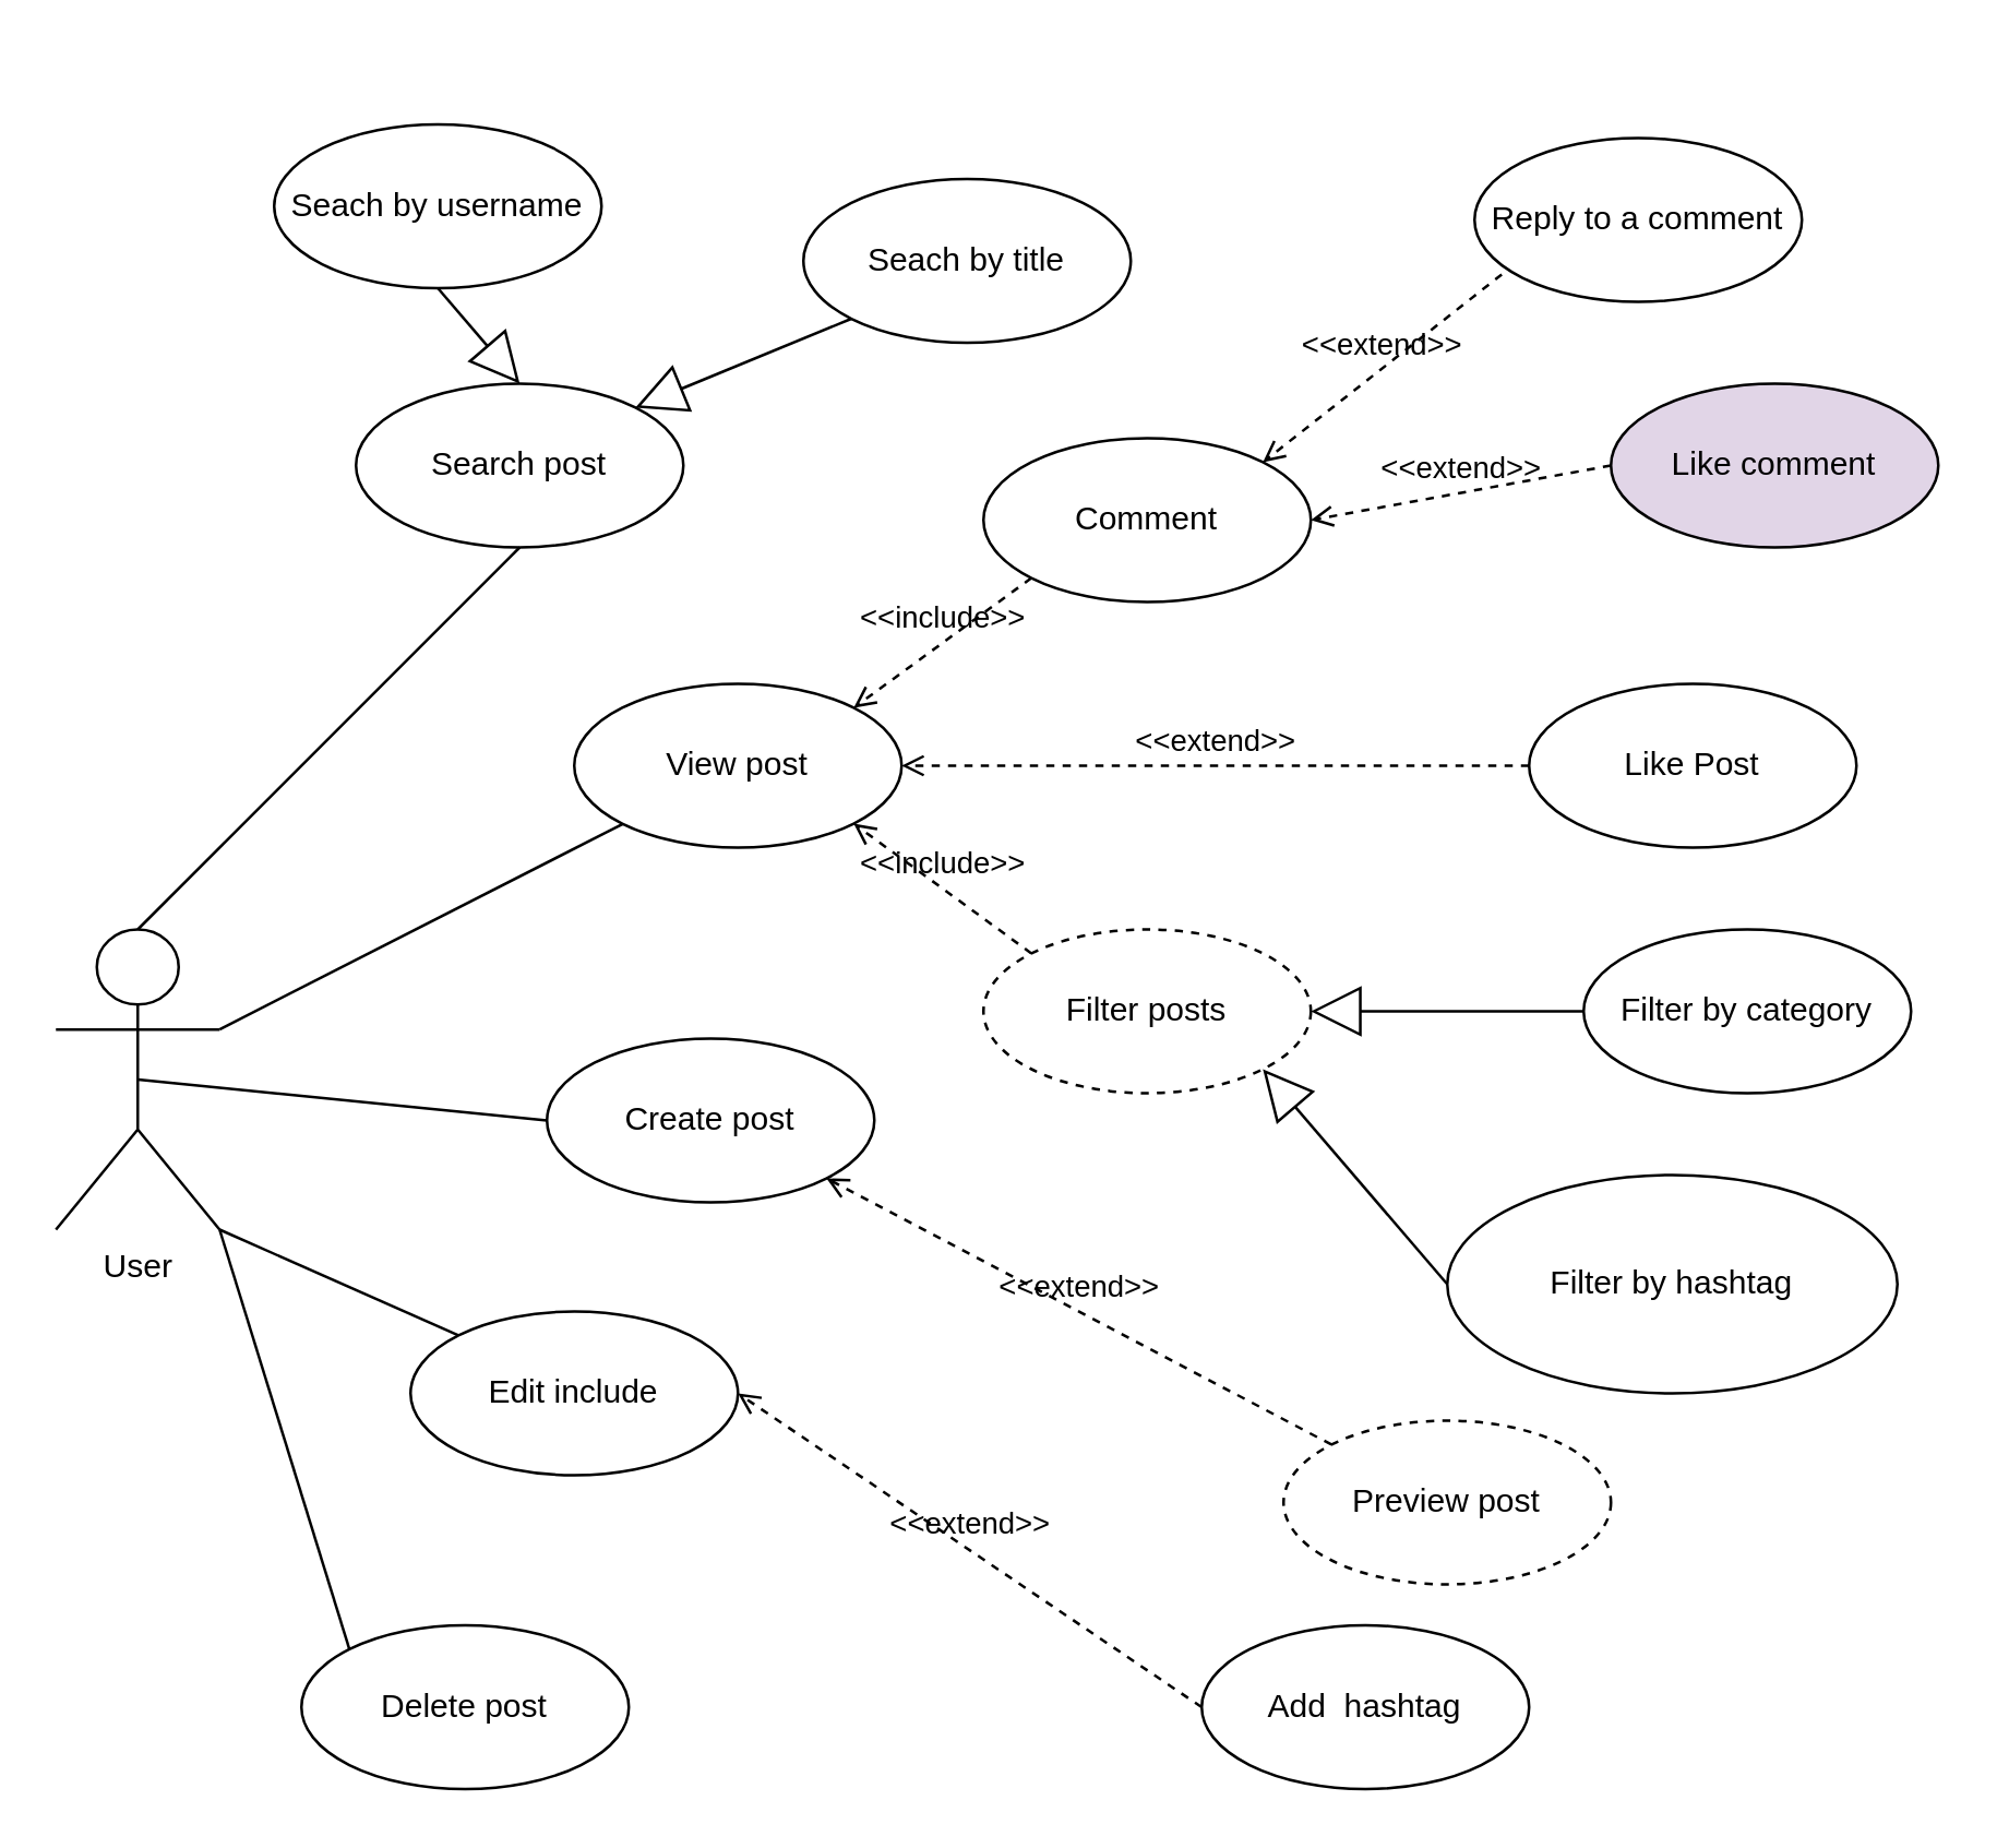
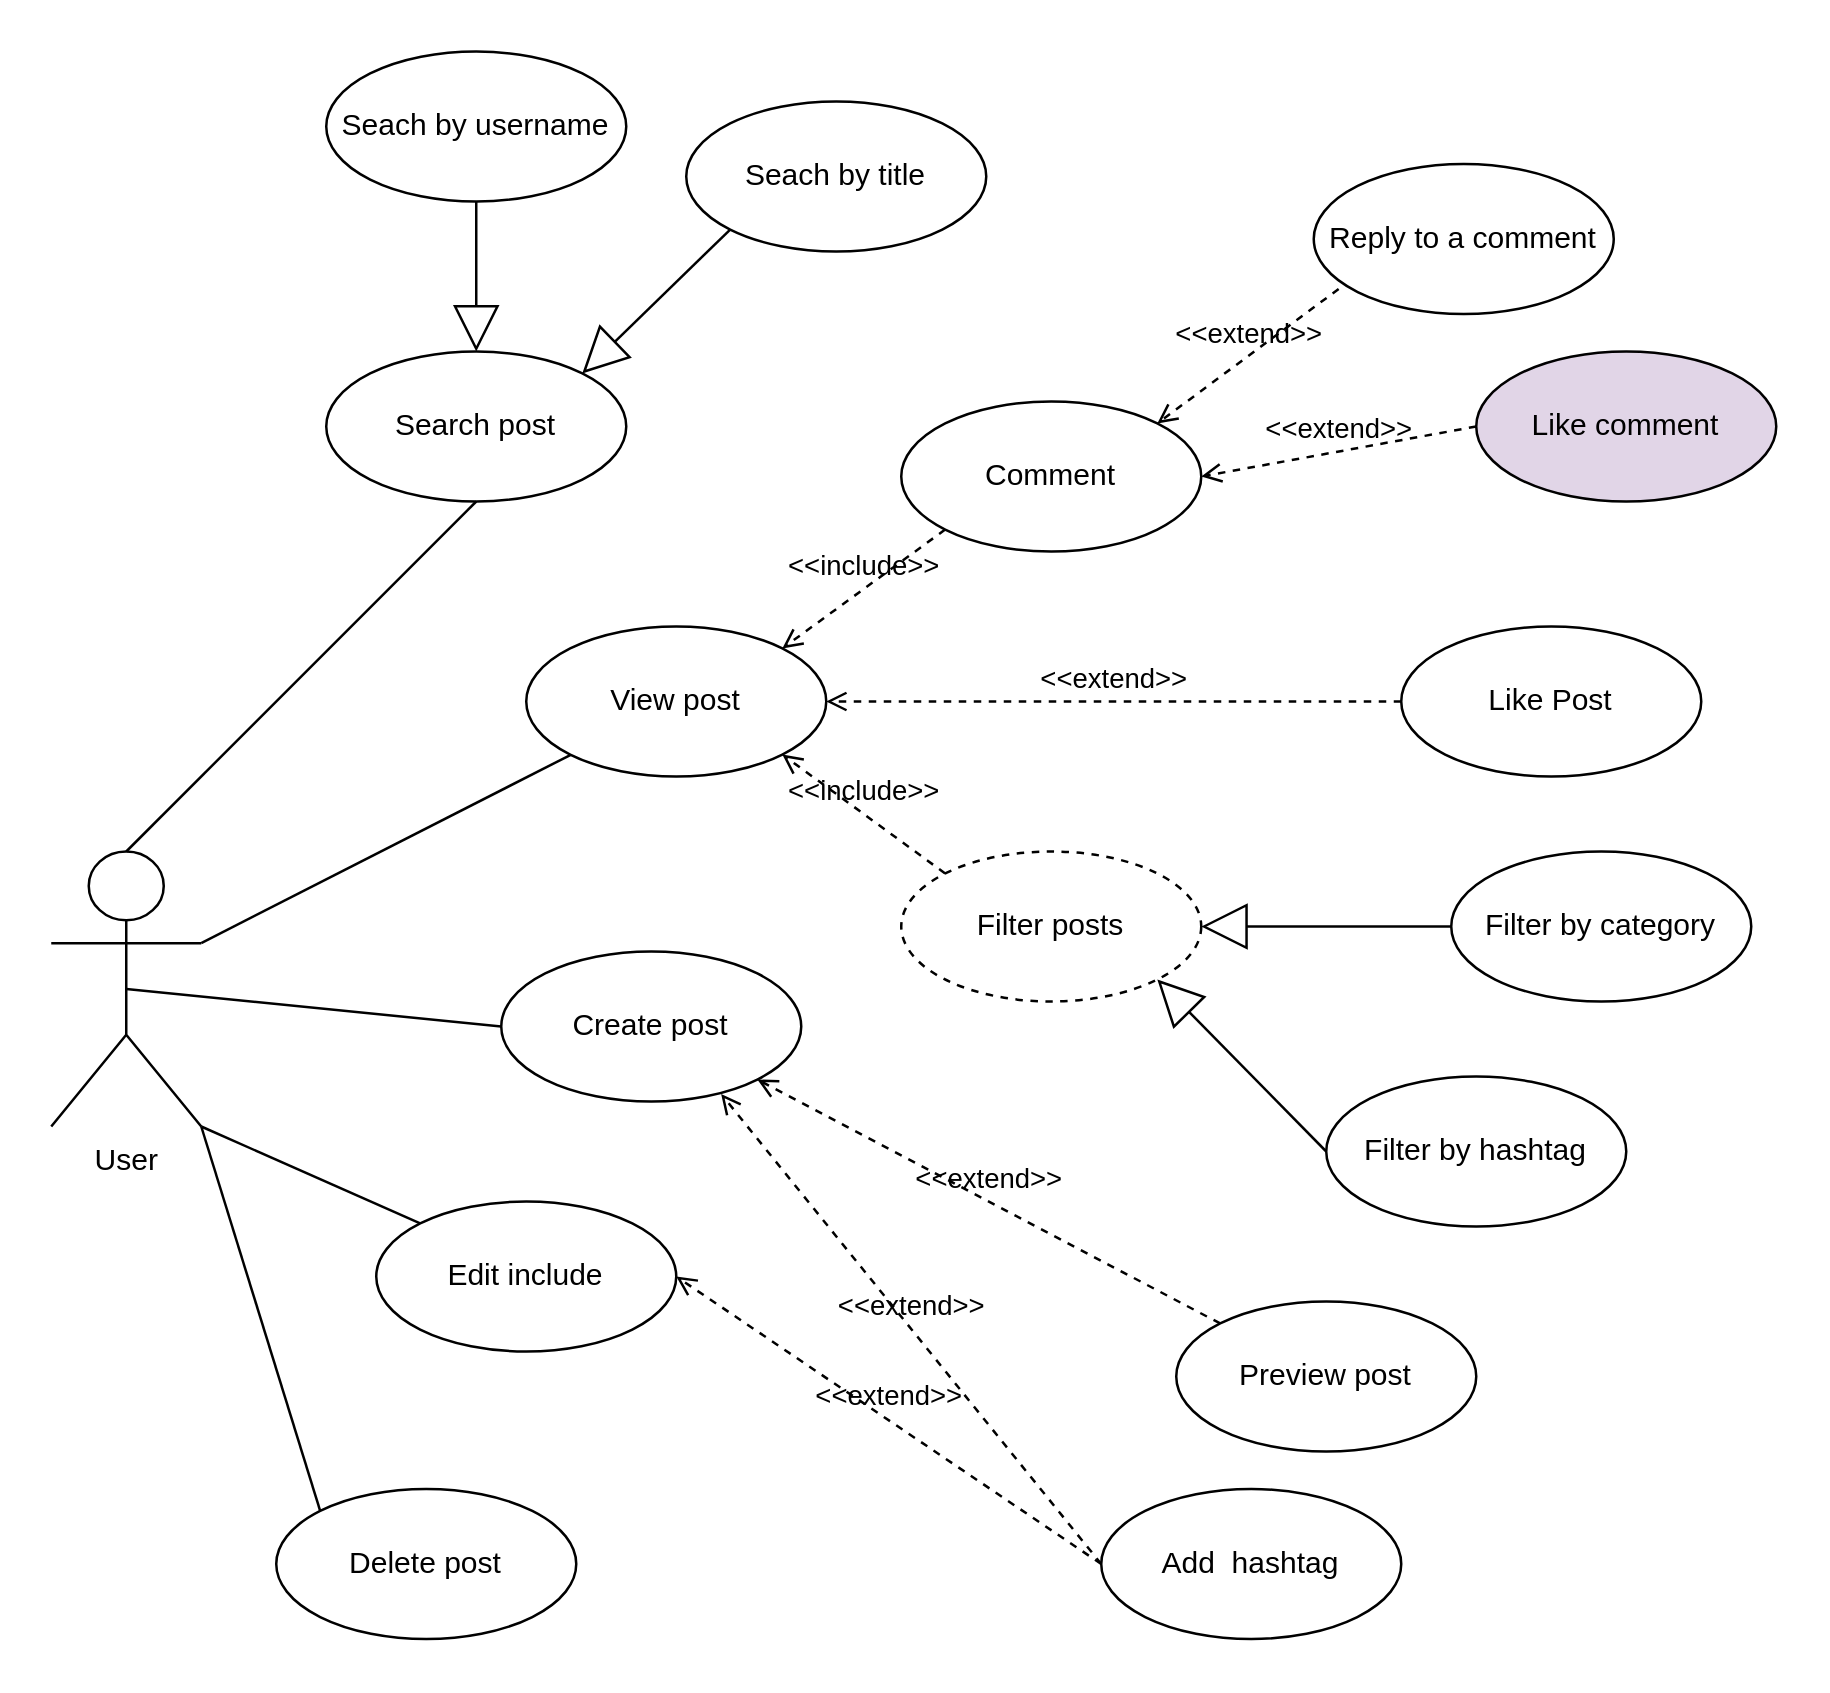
- <mxCell id="16" value="Seach by username" style="ellipse;whiteSpace=wrap;html=1;" parent="1" vertex="1"><mxGeometry x="100" y="45" width="120" height="60" as="geometry" /></mxCell>
+ <mxCell id="16" value="Seach by username" style="ellipse;whiteSpace=wrap;html=1;" parent="1" vertex="1"><mxGeometry x="130" y="20" width="120" height="60" as="geometry" /></mxCell>
- <mxCell id="8" value="Reply to a comment" style="ellipse;whiteSpace=wrap;html=1;" parent="1" vertex="1"><mxGeometry x="540" y="50" width="120" height="60" as="geometry" /></mxCell>
+ <mxCell id="8" value="Reply to a comment" style="ellipse;whiteSpace=wrap;html=1;" parent="1" vertex="1"><mxGeometry x="525" y="65" width="120" height="60" as="geometry" /></mxCell>
- <mxCell id="17" value="Seach by title" style="ellipse;whiteSpace=wrap;html=1;" parent="1" vertex="1"><mxGeometry x="294" y="65" width="120" height="60" as="geometry" /></mxCell>
+ <mxCell id="17" value="Seach by title" style="ellipse;whiteSpace=wrap;html=1;" parent="1" vertex="1"><mxGeometry x="274" y="40" width="120" height="60" as="geometry" /></mxCell>
- <mxCell id="15" value="Filter by hashtag" style="ellipse;whiteSpace=wrap;html=1;" parent="1" vertex="1"><mxGeometry x="530" y="430" width="165" height="80" as="geometry" /></mxCell>
+ <mxCell id="15" value="Filter by hashtag" style="ellipse;whiteSpace=wrap;html=1;" parent="1" vertex="1"><mxGeometry x="530" y="430" width="120" height="60" as="geometry" /></mxCell>
+ <mxCell id="29" value="&amp;lt;&amp;lt;extend&amp;gt;&amp;gt;" style="html=1;verticalAlign=bottom;labelBackgroundColor=none;endArrow=open;endFill=0;dashed=1;rounded=0;exitX=0;exitY=0.5;exitDx=0;exitDy=0;entryX=0.733;entryY=0.95;entryDx=0;entryDy=0;entryPerimeter=0;" edge="1" parent="1" source="13" target="3"><mxGeometry width="160" relative="1" as="geometry"><mxPoint x="430" y="610" as="sourcePoint" /><mxPoint x="310" y="440" as="targetPoint" /></mxGeometry></mxCell>
- <mxCell id="18" value="Preview post" style="ellipse;whiteSpace=wrap;html=1;dashed=1;" parent="1" vertex="1"><mxGeometry x="470" y="520" width="120" height="60" as="geometry" /></mxCell>
+ <mxCell id="18" value="Preview post" style="ellipse;whiteSpace=wrap;html=1;" parent="1" vertex="1"><mxGeometry x="470" y="520" width="120" height="60" as="geometry" /></mxCell>
